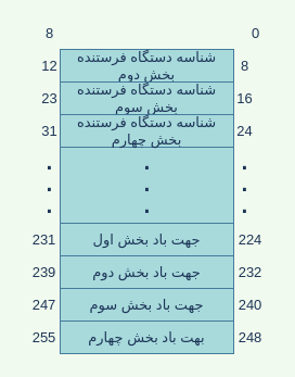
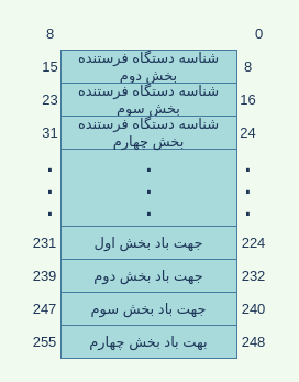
- <mxCell id="7" value="12" style="text;html=1;align=center;verticalAlign=middle;resizable=0;points=[];autosize=1;fontColor=#1D3557;fontSize=13;" vertex="1" parent="1"><mxGeometry x="30" y="50" width="30" height="20" as="geometry" /></mxCell>
+ <mxCell id="7" value="15" style="text;html=1;align=center;verticalAlign=middle;resizable=0;points=[];autosize=1;fontColor=#1D3557;fontSize=13;" vertex="1" parent="1"><mxGeometry x="30" y="50" width="30" height="20" as="geometry" /></mxCell>
